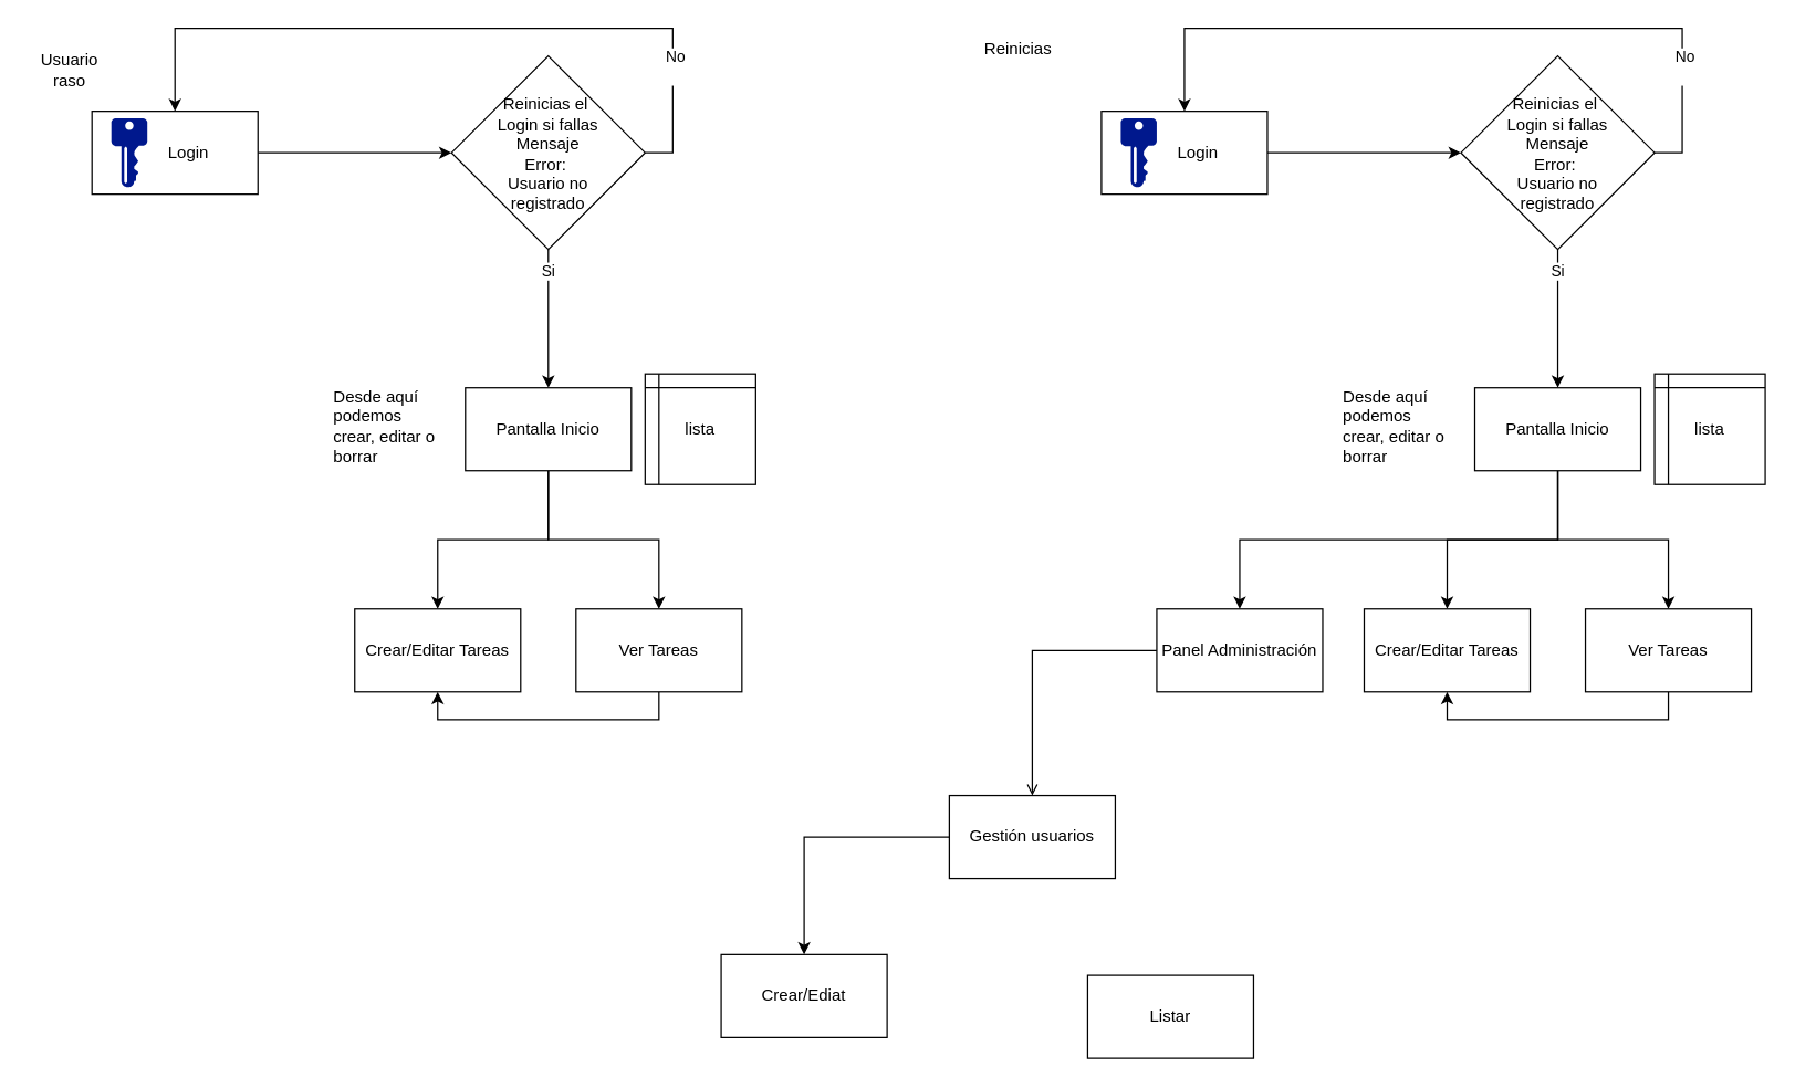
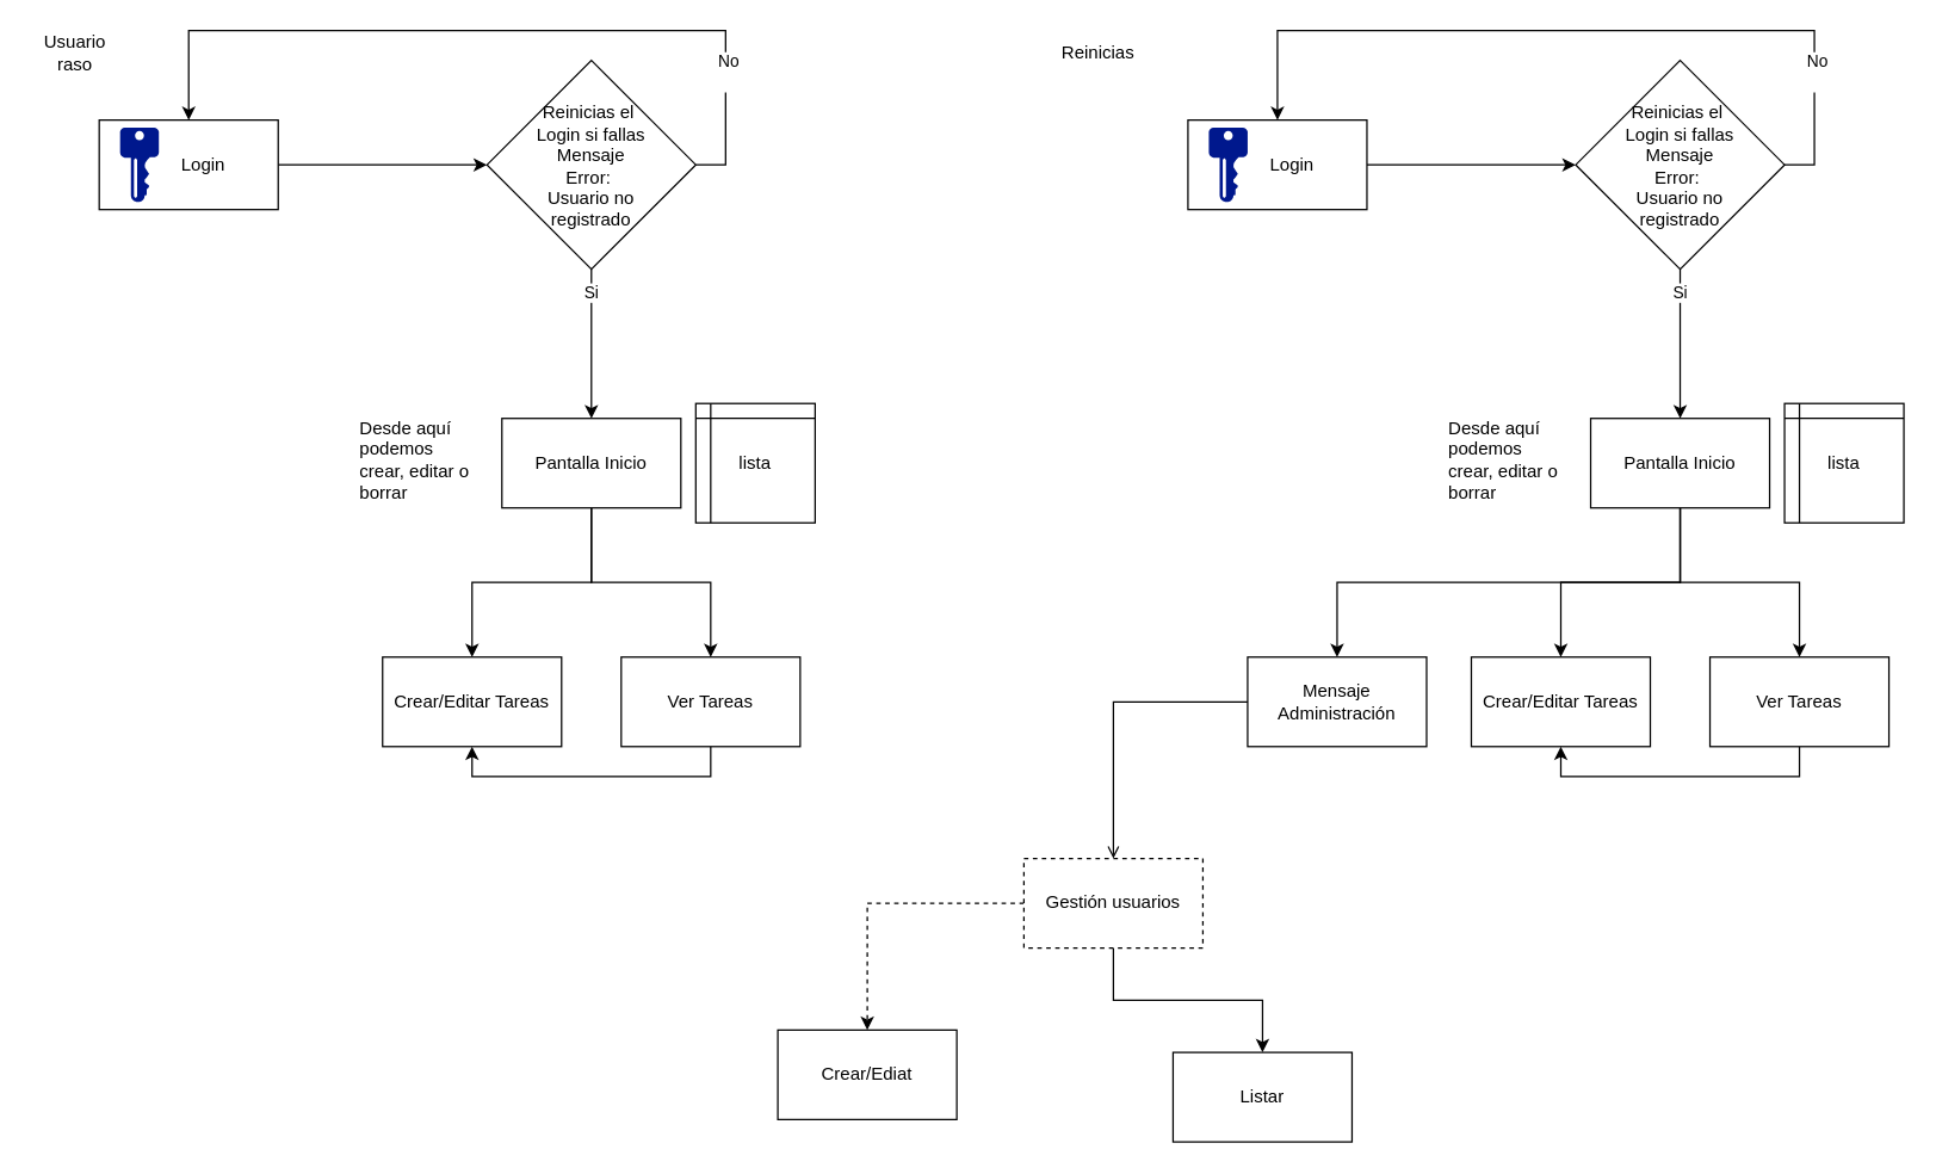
- <mxCell id="46" value="Usuario raso" style="text;html=1;strokeColor=none;fillColor=none;align=center;verticalAlign=middle;whiteSpace=wrap;rounded=0;" vertex="1" parent="1"><mxGeometry x="20" y="35" width="60" height="30" as="geometry" /></mxCell>
+ <mxCell id="46" value="Usuario raso" style="text;html=1;strokeColor=none;fillColor=none;align=center;verticalAlign=middle;whiteSpace=wrap;rounded=0;" vertex="1" parent="1"><mxGeometry x="20" y="20" width="60" height="30" as="geometry" /></mxCell>
- <mxCell id="40" value="Panel Administración" style="rounded=0;whiteSpace=wrap;html=1;" vertex="1" parent="1"><mxGeometry x="836" y="440" width="120" height="60" as="geometry" /></mxCell>
+ <mxCell id="40" value="Mensaje Administración" style="rounded=0;whiteSpace=wrap;html=1;" vertex="1" parent="1"><mxGeometry x="836" y="440" width="120" height="60" as="geometry" /></mxCell>
- <mxCell id="41" value="" style="edgeStyle=orthogonalEdgeStyle;rounded=0;orthogonalLoop=1;jettySize=auto;html=1;" edge="1" parent="1" source="43" target="44"><mxGeometry relative="1" as="geometry" /></mxCell>
+ <mxCell id="41" value="" style="edgeStyle=orthogonalEdgeStyle;rounded=0;orthogonalLoop=1;jettySize=auto;html=1;dashed=1;" edge="1" parent="1" source="43" target="44"><mxGeometry relative="1" as="geometry" /></mxCell>
- <mxCell id="43" value="Gestión usuarios" style="whiteSpace=wrap;html=1;rounded=0;" vertex="1" parent="1"><mxGeometry x="686" y="575" width="120" height="60" as="geometry" /></mxCell>
+ <mxCell id="43" value="Gestión usuarios" style="whiteSpace=wrap;html=1;rounded=0;dashed=1;" vertex="1" parent="1"><mxGeometry x="686" y="575" width="120" height="60" as="geometry" /></mxCell>
+ <mxCell id="42" value="" style="edgeStyle=orthogonalEdgeStyle;rounded=0;orthogonalLoop=1;jettySize=auto;html=1;" edge="1" parent="1" source="43" target="45"><mxGeometry relative="1" as="geometry" /></mxCell>
